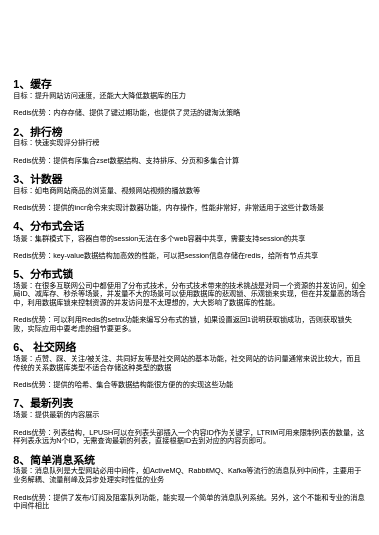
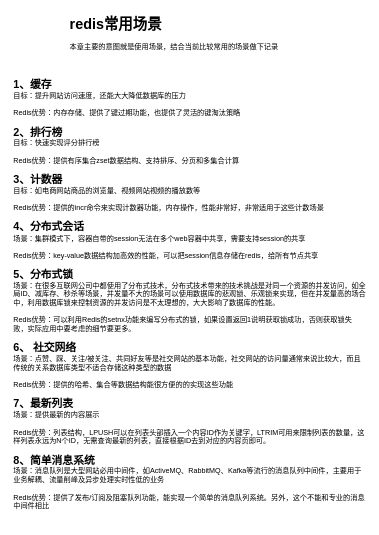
+ <mxCell id="2" value="&lt;h1&gt;redis常用场景&lt;/h1&gt;&lt;p&gt;本章主要的意图就是使用场景，结合当前比较常用的场景做下记录&lt;/p&gt;" style="text;html=1;strokeColor=none;fillColor=none;spacing=5;spacingTop=-20;whiteSpace=wrap;overflow=hidden;rounded=0;" vertex="1" parent="1"><mxGeometry x="111" y="20" width="360" height="90" as="geometry" /></mxCell>
